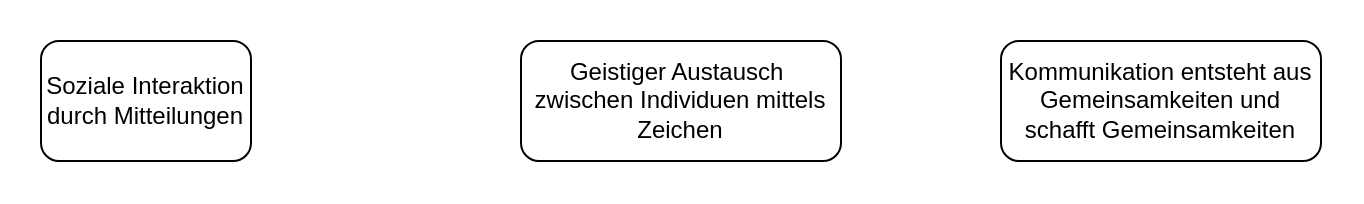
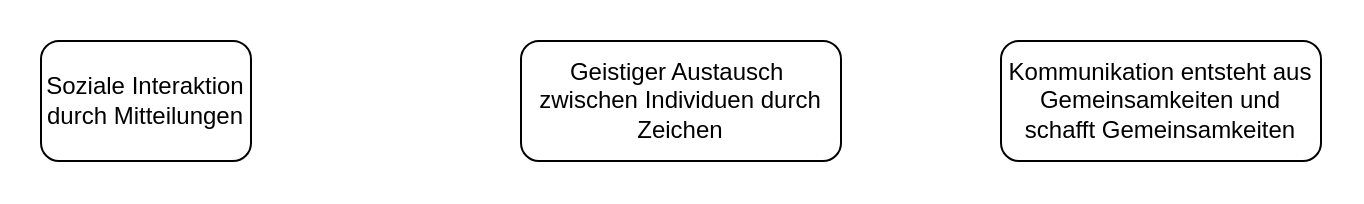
- <mxCell id="3" value="Geistiger Austausch&amp;nbsp; zwischen Individuen mittels Zeichen" style="rounded=1;whiteSpace=wrap;html=1;" vertex="1" parent="1"><mxGeometry x="260" y="20" width="160" height="60" as="geometry" /></mxCell>
+ <mxCell id="3" value="Geistiger Austausch&amp;nbsp; zwischen Individuen durch Zeichen" style="rounded=1;whiteSpace=wrap;html=1;" vertex="1" parent="1"><mxGeometry x="260" y="20" width="160" height="60" as="geometry" /></mxCell>
